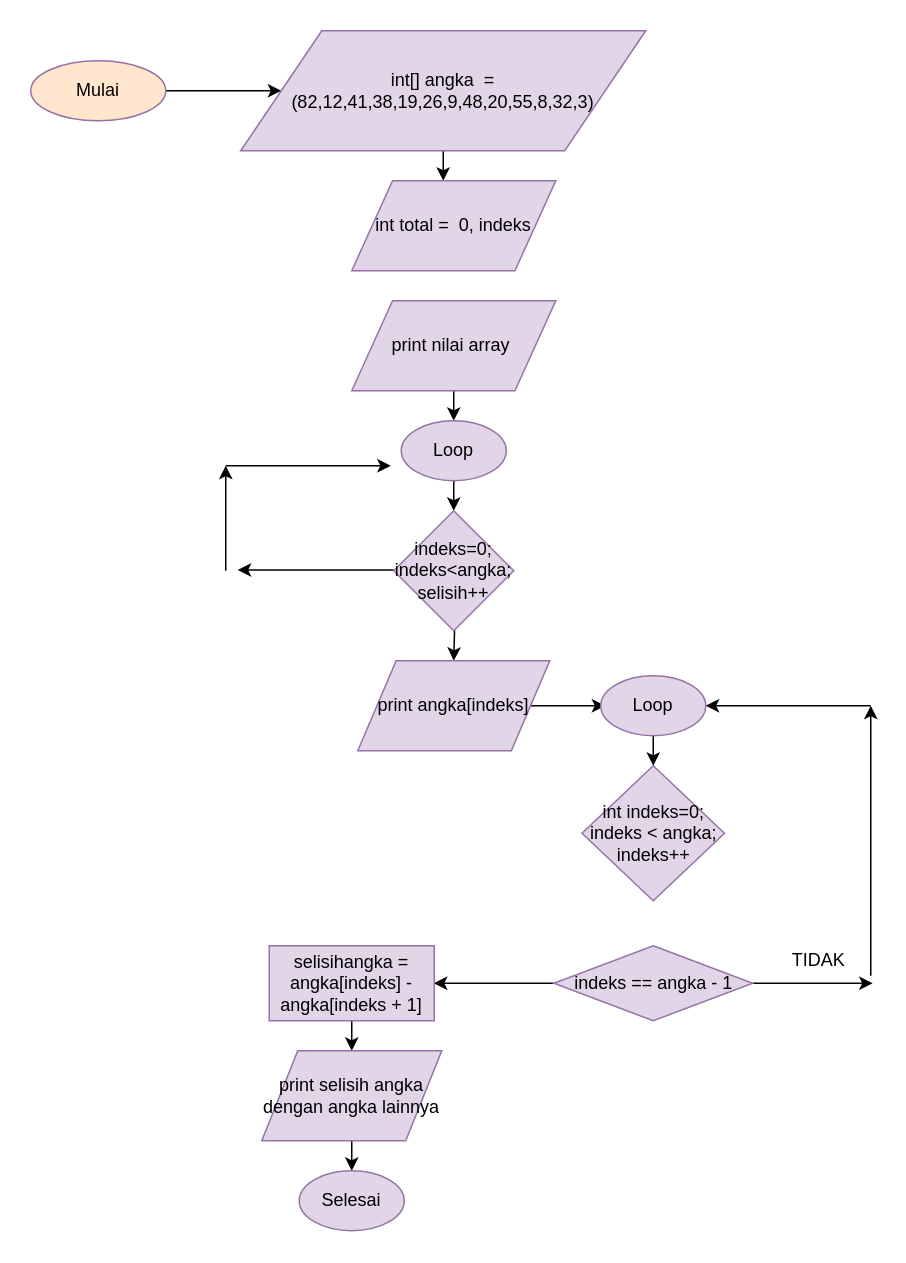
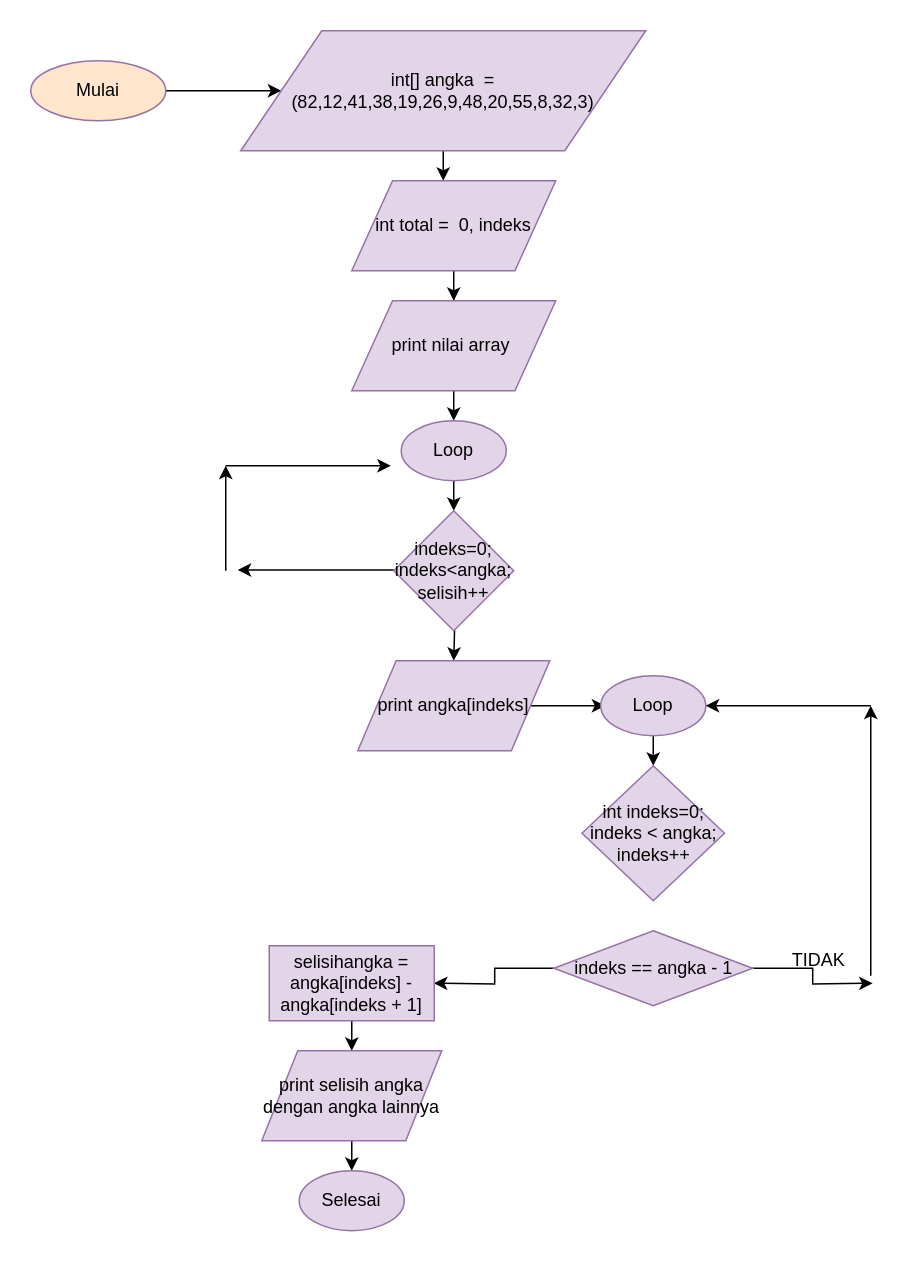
+ <mxCell id="6" value="" style="edgeStyle=orthogonalEdgeStyle;rounded=0;orthogonalLoop=1;jettySize=auto;html=1;" edge="1" parent="1" source="7" target="9"><mxGeometry relative="1" as="geometry" /></mxCell>
- <mxCell id="24" value="indeks == angka - 1" style="rhombus;whiteSpace=wrap;html=1;fillColor=#e1d5e7;strokeColor=#9673a6;" vertex="1" parent="1"><mxGeometry x="368.75" y="630" width="132.5" height="50" as="geometry" /></mxCell>
+ <mxCell id="24" value="indeks == angka - 1" style="rhombus;whiteSpace=wrap;html=1;fillColor=#e1d5e7;strokeColor=#9673a6;" vertex="1" parent="1"><mxGeometry x="368.75" y="620" width="132.5" height="50" as="geometry" /></mxCell>
